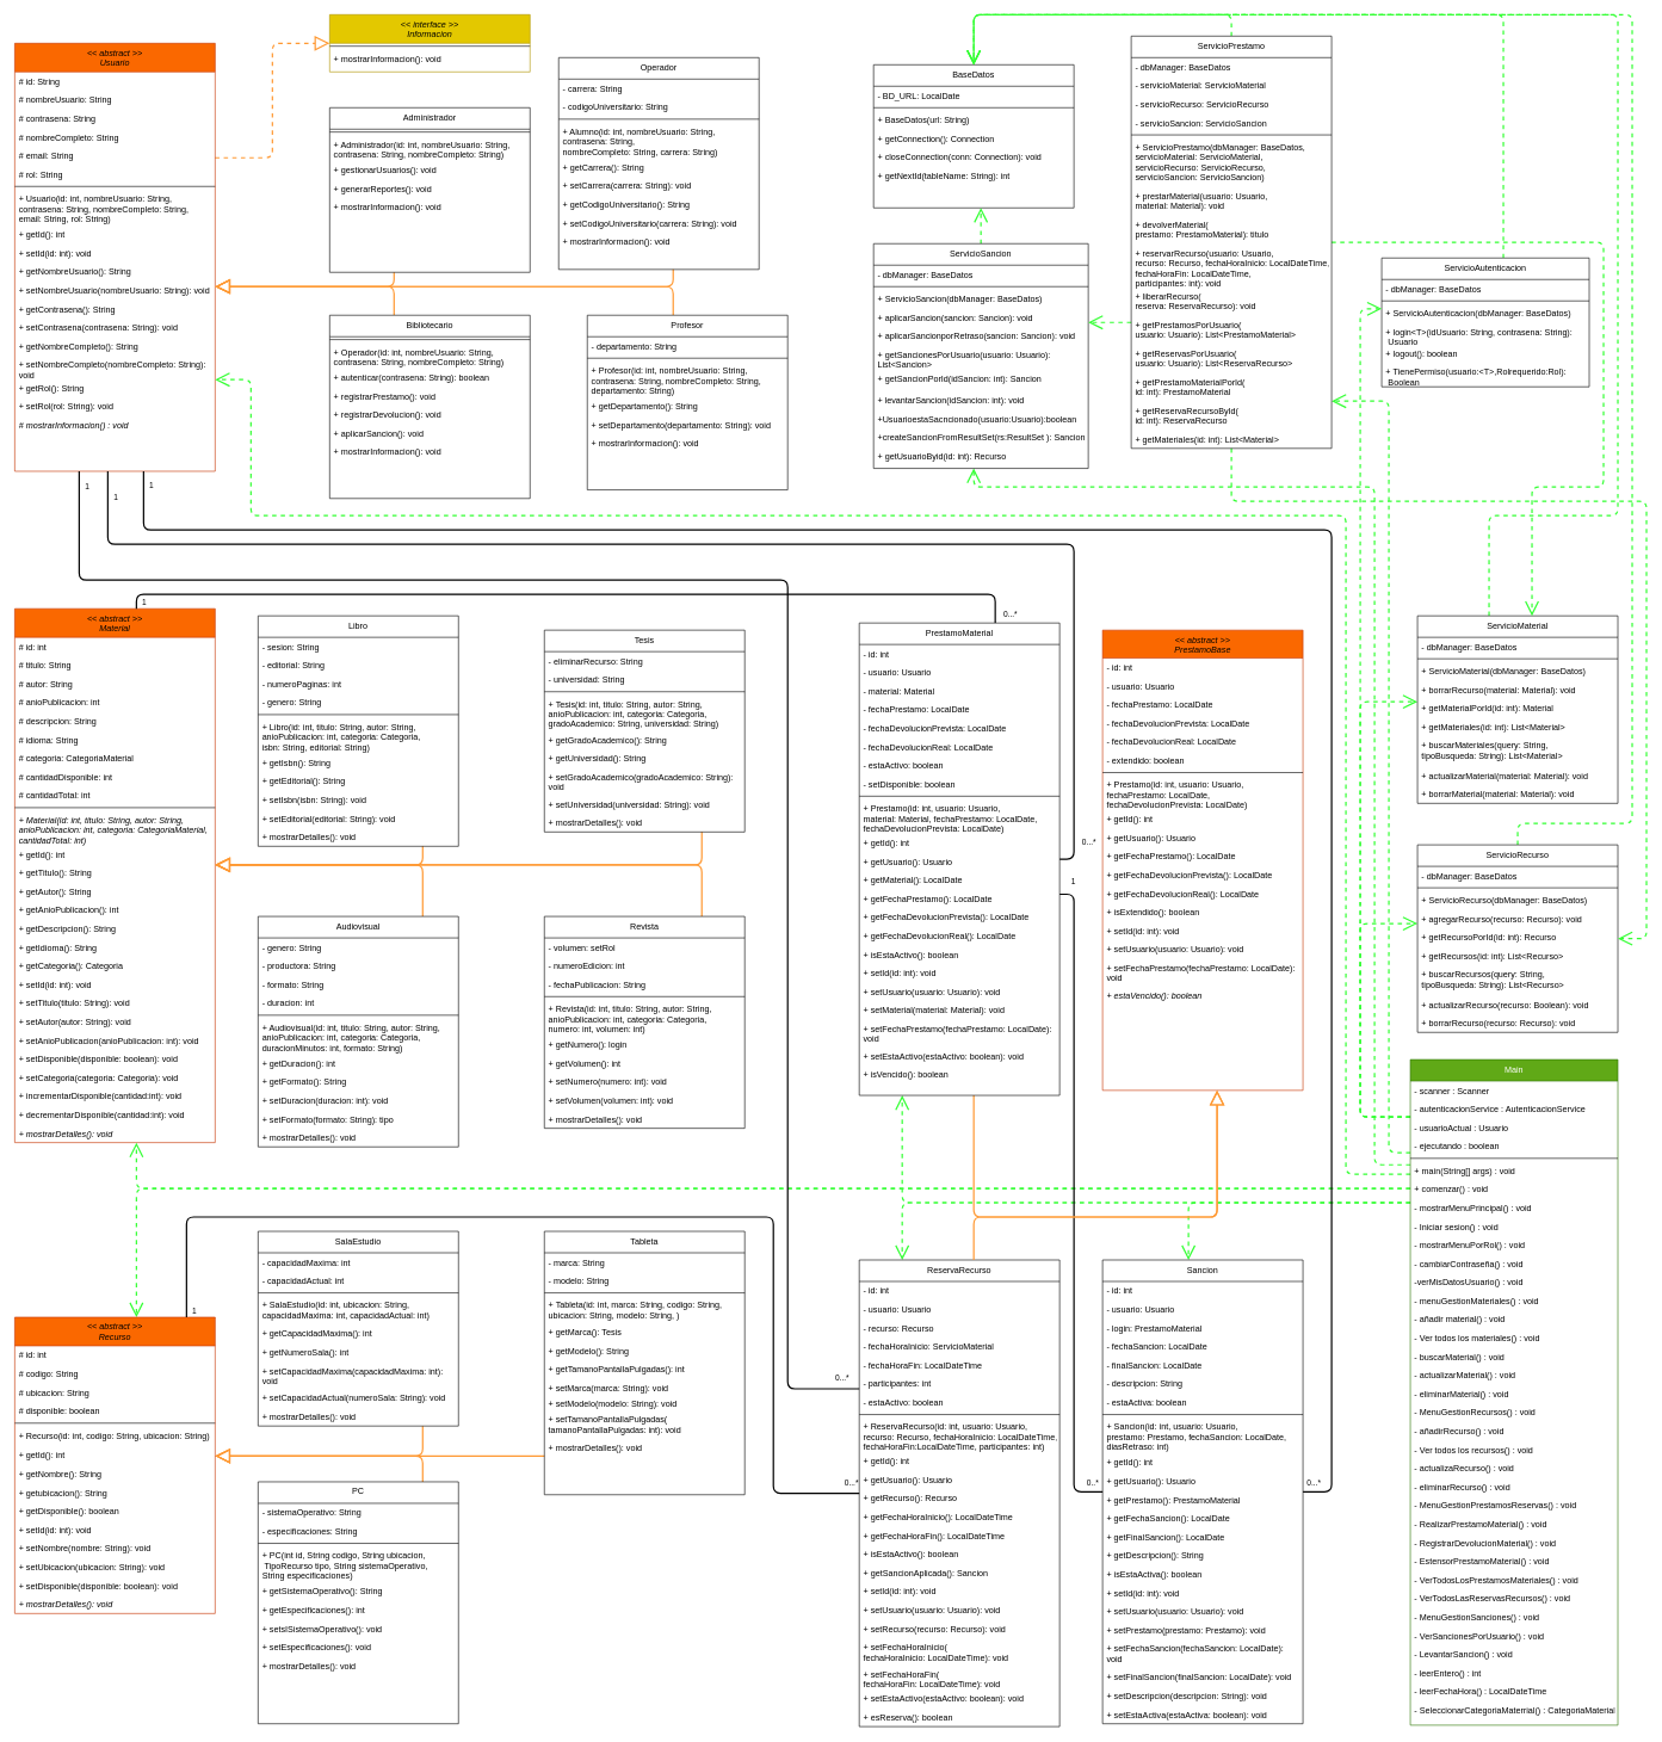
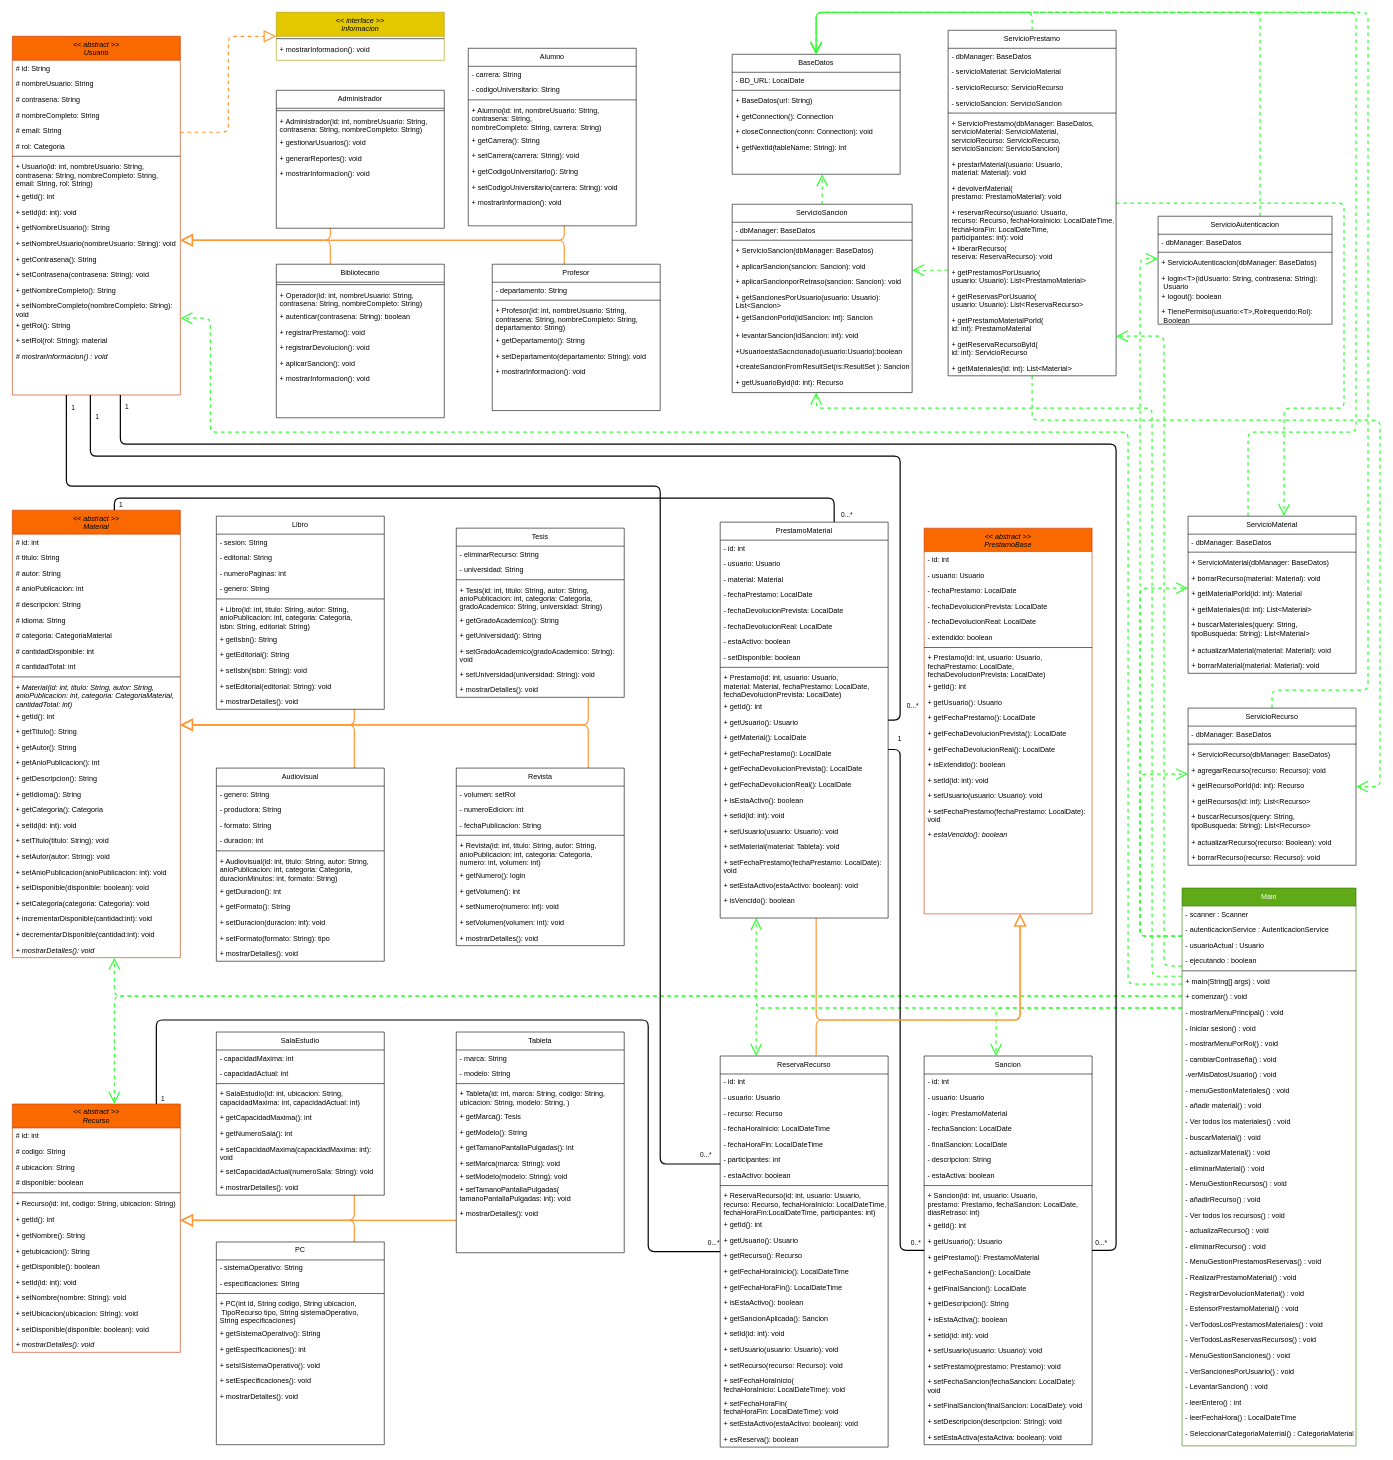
- <mxCell id="48" value="Operador" style="swimlane;fontStyle=0;align=center;verticalAlign=top;childLayout=stackLayout;horizontal=1;startSize=30;horizontalStack=0;resizeParent=1;resizeLast=0;collapsible=1;marginBottom=0;rounded=0;shadow=0;strokeWidth=1;" parent="1" vertex="1"><mxGeometry x="780" y="80" width="280" height="296" as="geometry"><mxRectangle x="130" y="380" width="160" height="26" as="alternateBounds" /></mxGeometry></mxCell>
+ <mxCell id="48" value="Alumno" style="swimlane;fontStyle=0;align=center;verticalAlign=top;childLayout=stackLayout;horizontal=1;startSize=30;horizontalStack=0;resizeParent=1;resizeLast=0;collapsible=1;marginBottom=0;rounded=0;shadow=0;strokeWidth=1;" parent="1" vertex="1"><mxGeometry x="780" y="80" width="280" height="296" as="geometry"><mxRectangle x="130" y="380" width="160" height="26" as="alternateBounds" /></mxGeometry></mxCell>
- <mxCell id="9" value="# rol: String" style="text;align=left;verticalAlign=top;spacingLeft=4;spacingRight=4;overflow=hidden;rotatable=0;points=[[0,0.5],[1,0.5]];portConstraint=eastwest;rounded=0;shadow=0;html=0;" parent="3" vertex="1"><mxGeometry y="170" width="280" height="26" as="geometry" /></mxCell>
+ <mxCell id="9" value="# rol: Categoria" style="text;align=left;verticalAlign=top;spacingLeft=4;spacingRight=4;overflow=hidden;rotatable=0;points=[[0,0.5],[1,0.5]];portConstraint=eastwest;rounded=0;shadow=0;html=0;" parent="3" vertex="1"><mxGeometry y="170" width="280" height="26" as="geometry" /></mxCell>
- <mxCell id="408" value="+ devolverMaterial(&#10;prestamo: PrestamoMaterial): titulo" style="text;align=left;verticalAlign=top;spacingLeft=4;spacingRight=4;overflow=hidden;rotatable=0;points=[[0,0.5],[1,0.5]];portConstraint=eastwest;rounded=0;shadow=0;html=0;" parent="400" vertex="1"><mxGeometry y="250" width="280" height="40" as="geometry" /></mxCell>
+ <mxCell id="408" value="+ devolverMaterial(&#10;prestamo: PrestamoMaterial): void" style="text;align=left;verticalAlign=top;spacingLeft=4;spacingRight=4;overflow=hidden;rotatable=0;points=[[0,0.5],[1,0.5]];portConstraint=eastwest;rounded=0;shadow=0;html=0;" parent="400" vertex="1"><mxGeometry y="250" width="280" height="40" as="geometry" /></mxCell>
- <mxCell id="21" value="+ setRol(rol: String): void" style="text;align=left;verticalAlign=top;spacingLeft=4;spacingRight=4;overflow=hidden;rotatable=0;points=[[0,0.5],[1,0.5]];portConstraint=eastwest;fontStyle=0" parent="3" vertex="1"><mxGeometry y="494" width="280" height="26" as="geometry" /></mxCell>
+ <mxCell id="21" value="+ setRol(rol: String): material" style="text;align=left;verticalAlign=top;spacingLeft=4;spacingRight=4;overflow=hidden;rotatable=0;points=[[0,0.5],[1,0.5]];portConstraint=eastwest;fontStyle=0" parent="3" vertex="1"><mxGeometry y="494" width="280" height="26" as="geometry" /></mxCell>
- <mxCell id="414" value="+ getReservaRecursoById(&#10;id: int): ReservaRecurso" style="text;align=left;verticalAlign=top;spacingLeft=4;spacingRight=4;overflow=hidden;rotatable=0;points=[[0,0.5],[1,0.5]];portConstraint=eastwest;rounded=0;shadow=0;html=0;" parent="400" vertex="1"><mxGeometry y="510" width="280" height="40" as="geometry" /></mxCell>
+ <mxCell id="414" value="+ getReservaRecursoById(&#10;id: int): ServicioRecurso" style="text;align=left;verticalAlign=top;spacingLeft=4;spacingRight=4;overflow=hidden;rotatable=0;points=[[0,0.5],[1,0.5]];portConstraint=eastwest;rounded=0;shadow=0;html=0;" parent="400" vertex="1"><mxGeometry y="510" width="280" height="40" as="geometry" /></mxCell>
- <mxCell id="311" value="+ setMaterial(material: Material): void" style="text;align=left;verticalAlign=top;spacingLeft=4;spacingRight=4;overflow=hidden;rotatable=0;points=[[0,0.5],[1,0.5]];portConstraint=eastwest;rounded=0;shadow=0;html=0;" parent="291" vertex="1"><mxGeometry y="528" width="280" height="26" as="geometry" /></mxCell>
+ <mxCell id="311" value="+ setMaterial(material: Tableta): void" style="text;align=left;verticalAlign=top;spacingLeft=4;spacingRight=4;overflow=hidden;rotatable=0;points=[[0,0.5],[1,0.5]];portConstraint=eastwest;rounded=0;shadow=0;html=0;" parent="291" vertex="1"><mxGeometry y="528" width="280" height="26" as="geometry" /></mxCell>
- <mxCell id="341" value="- fechaHoraInicio: ServicioMaterial" style="text;align=left;verticalAlign=top;spacingLeft=4;spacingRight=4;overflow=hidden;rotatable=0;points=[[0,0.5],[1,0.5]];portConstraint=eastwest;rounded=0;shadow=0;html=0;" parent="337" vertex="1"><mxGeometry y="108" width="280" height="26" as="geometry" /></mxCell>
+ <mxCell id="341" value="- fechaHoraInicio: LocalDateTime" style="text;align=left;verticalAlign=top;spacingLeft=4;spacingRight=4;overflow=hidden;rotatable=0;points=[[0,0.5],[1,0.5]];portConstraint=eastwest;rounded=0;shadow=0;html=0;" parent="337" vertex="1"><mxGeometry y="108" width="280" height="26" as="geometry" /></mxCell>
